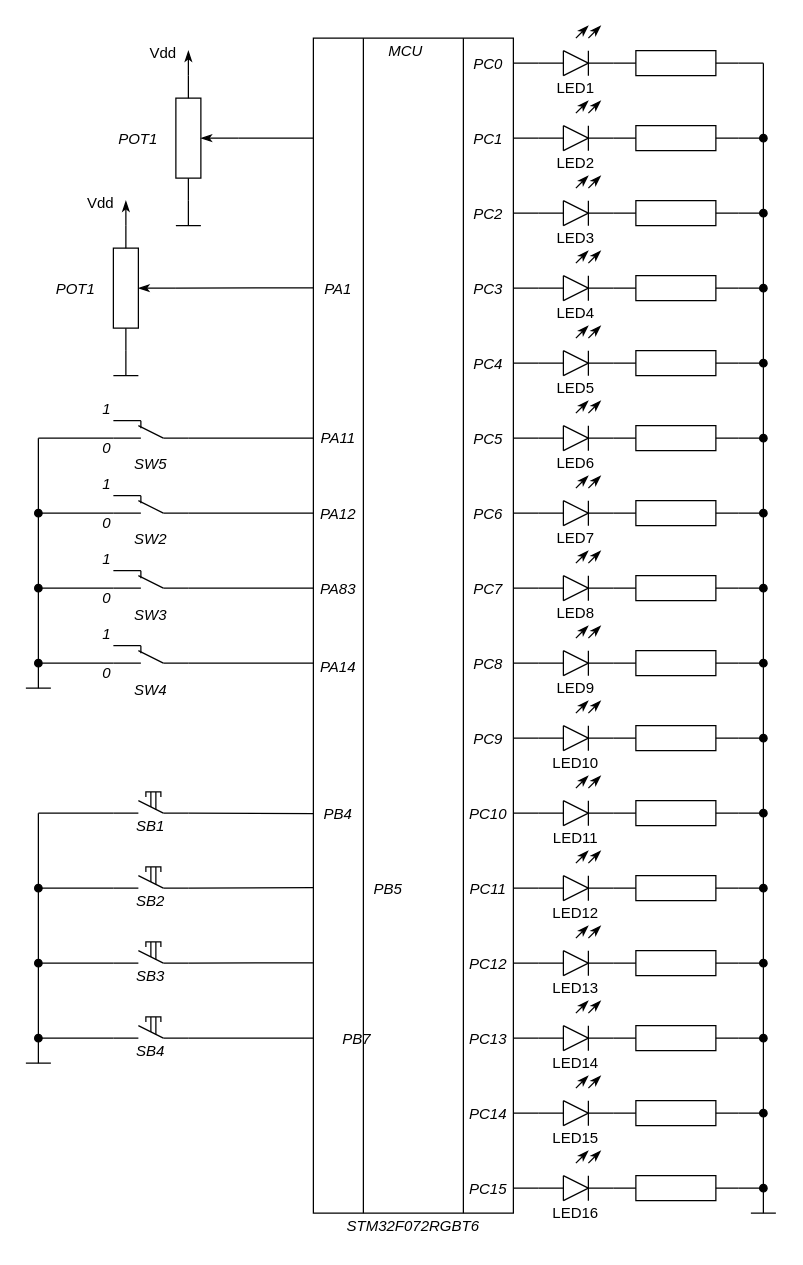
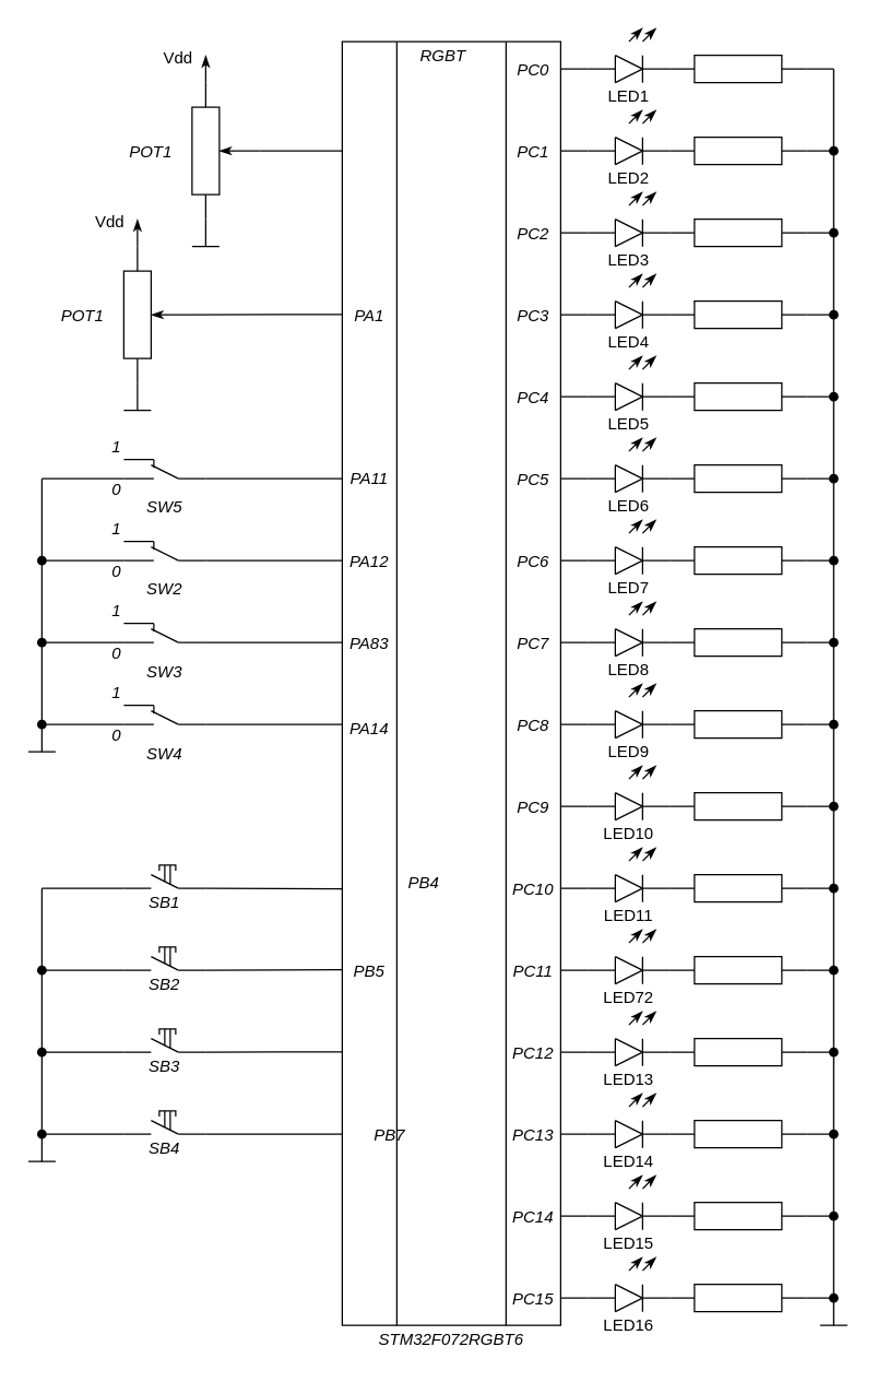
- <mxCell id="237" value="MCU" style="text;strokeColor=none;fillColor=none;align=center;verticalAlign=middle;rounded=0;fontStyle=2" parent="1" vertex="1"><mxGeometry x="304" y="30" width="40" height="20" as="geometry" /></mxCell>
+ <mxCell id="237" value="RGBT" style="text;strokeColor=none;fillColor=none;align=center;verticalAlign=middle;rounded=0;fontStyle=2" parent="1" vertex="1"><mxGeometry x="304" y="30" width="40" height="20" as="geometry" /></mxCell>
- <mxCell id="363" value="PB4" style="text;strokeColor=none;fillColor=none;align=center;verticalAlign=middle;rounded=0;fontStyle=2" parent="1" vertex="1"><mxGeometry x="250" y="640" width="40" height="20" as="geometry" /></mxCell>
+ <mxCell id="363" value="PB4" style="text;strokeColor=none;fillColor=none;align=center;verticalAlign=middle;rounded=0;fontStyle=2" parent="1" vertex="1"><mxGeometry x="290" y="635" width="40" height="20" as="geometry" /></mxCell>
- <mxCell id="364" value="PB5" style="text;strokeColor=none;fillColor=none;align=center;verticalAlign=middle;rounded=0;fontStyle=2" parent="1" vertex="1"><mxGeometry x="290" y="700" width="40" height="20" as="geometry" /></mxCell>
+ <mxCell id="364" value="PB5" style="text;strokeColor=none;fillColor=none;align=center;verticalAlign=middle;rounded=0;fontStyle=2" parent="1" vertex="1"><mxGeometry x="250" y="700" width="40" height="20" as="geometry" /></mxCell>
- <mxCell id="121" value="LED12" style="text;html=1;strokeColor=none;fillColor=none;align=center;verticalAlign=middle;whiteSpace=wrap;rounded=0;sketch=0;" parent="112" vertex="1"><mxGeometry y="40" width="60" height="20" as="geometry" /></mxCell>
+ <mxCell id="121" value="LED72" style="text;html=1;strokeColor=none;fillColor=none;align=center;verticalAlign=middle;whiteSpace=wrap;rounded=0;sketch=0;" parent="112" vertex="1"><mxGeometry y="40" width="60" height="20" as="geometry" /></mxCell>
